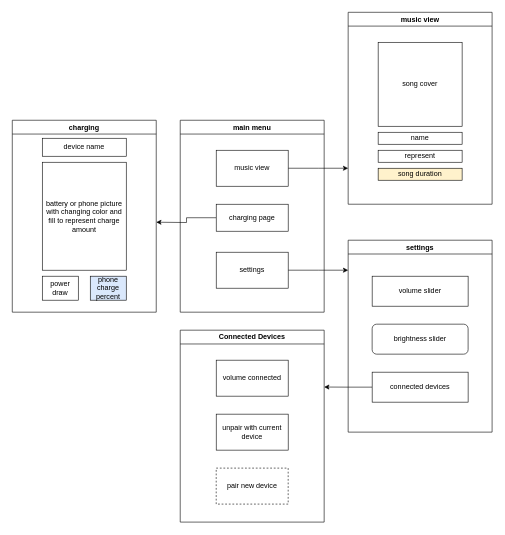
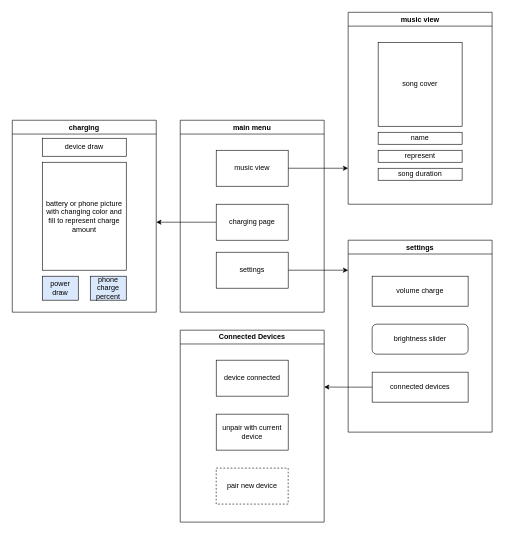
- <mxCell id="17" value="device name" style="whiteSpace=wrap;html=1;" parent="15" vertex="1"><mxGeometry x="50" y="30" width="140" height="30" as="geometry" /></mxCell>
+ <mxCell id="17" value="device draw" style="whiteSpace=wrap;html=1;" parent="15" vertex="1"><mxGeometry x="50" y="30" width="140" height="30" as="geometry" /></mxCell>
- <mxCell id="24" value="song duration" style="whiteSpace=wrap;html=1;fillColor=#fff2cc;" parent="20" vertex="1"><mxGeometry x="50" y="260" width="140" height="20" as="geometry" /></mxCell>
+ <mxCell id="24" value="song duration" style="whiteSpace=wrap;html=1;" parent="20" vertex="1"><mxGeometry x="50" y="260" width="140" height="20" as="geometry" /></mxCell>
- <mxCell id="7" value="charging page" style="whiteSpace=wrap;html=1;" parent="3" vertex="1"><mxGeometry x="60" y="140" width="120" height="45" as="geometry" /></mxCell>
+ <mxCell id="7" value="charging page" style="whiteSpace=wrap;html=1;" parent="3" vertex="1"><mxGeometry x="60" y="140" width="120" height="60" as="geometry" /></mxCell>
- <mxCell id="18" value="power draw" style="whiteSpace=wrap;html=1;" parent="15" vertex="1"><mxGeometry x="50" y="260" width="60" height="40" as="geometry" /></mxCell>
+ <mxCell id="18" value="power draw" style="whiteSpace=wrap;html=1;fillColor=#dae8fc;" parent="15" vertex="1"><mxGeometry x="50" y="260" width="60" height="40" as="geometry" /></mxCell>
- <mxCell id="11" value="volume slider" style="whiteSpace=wrap;html=1;" parent="10" vertex="1"><mxGeometry x="40" y="60" width="160" height="50" as="geometry" /></mxCell>
+ <mxCell id="11" value="volume charge" style="whiteSpace=wrap;html=1;" parent="10" vertex="1"><mxGeometry x="40" y="60" width="160" height="50" as="geometry" /></mxCell>
- <mxCell id="26" value="volume connected" style="whiteSpace=wrap;html=1;" parent="25" vertex="1"><mxGeometry x="60" y="50" width="120" height="60" as="geometry" /></mxCell>
+ <mxCell id="26" value="device connected" style="whiteSpace=wrap;html=1;" parent="25" vertex="1"><mxGeometry x="60" y="50" width="120" height="60" as="geometry" /></mxCell>
